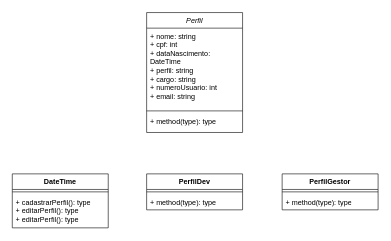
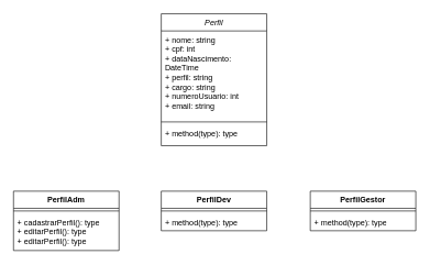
- <mxCell id="2" value="DateTime" style="swimlane;fontStyle=1;align=center;verticalAlign=top;childLayout=stackLayout;horizontal=1;startSize=26;horizontalStack=0;resizeParent=1;resizeParentMax=0;resizeLast=0;collapsible=1;marginBottom=0;whiteSpace=wrap;html=1;" vertex="1" parent="1"><mxGeometry x="20" y="289" width="160" height="90" as="geometry" /></mxCell>
+ <mxCell id="2" value="PerfilAdm" style="swimlane;fontStyle=1;align=center;verticalAlign=top;childLayout=stackLayout;horizontal=1;startSize=26;horizontalStack=0;resizeParent=1;resizeParentMax=0;resizeLast=0;collapsible=1;marginBottom=0;whiteSpace=wrap;html=1;" vertex="1" parent="1"><mxGeometry x="20" y="289" width="160" height="90" as="geometry" /></mxCell>
